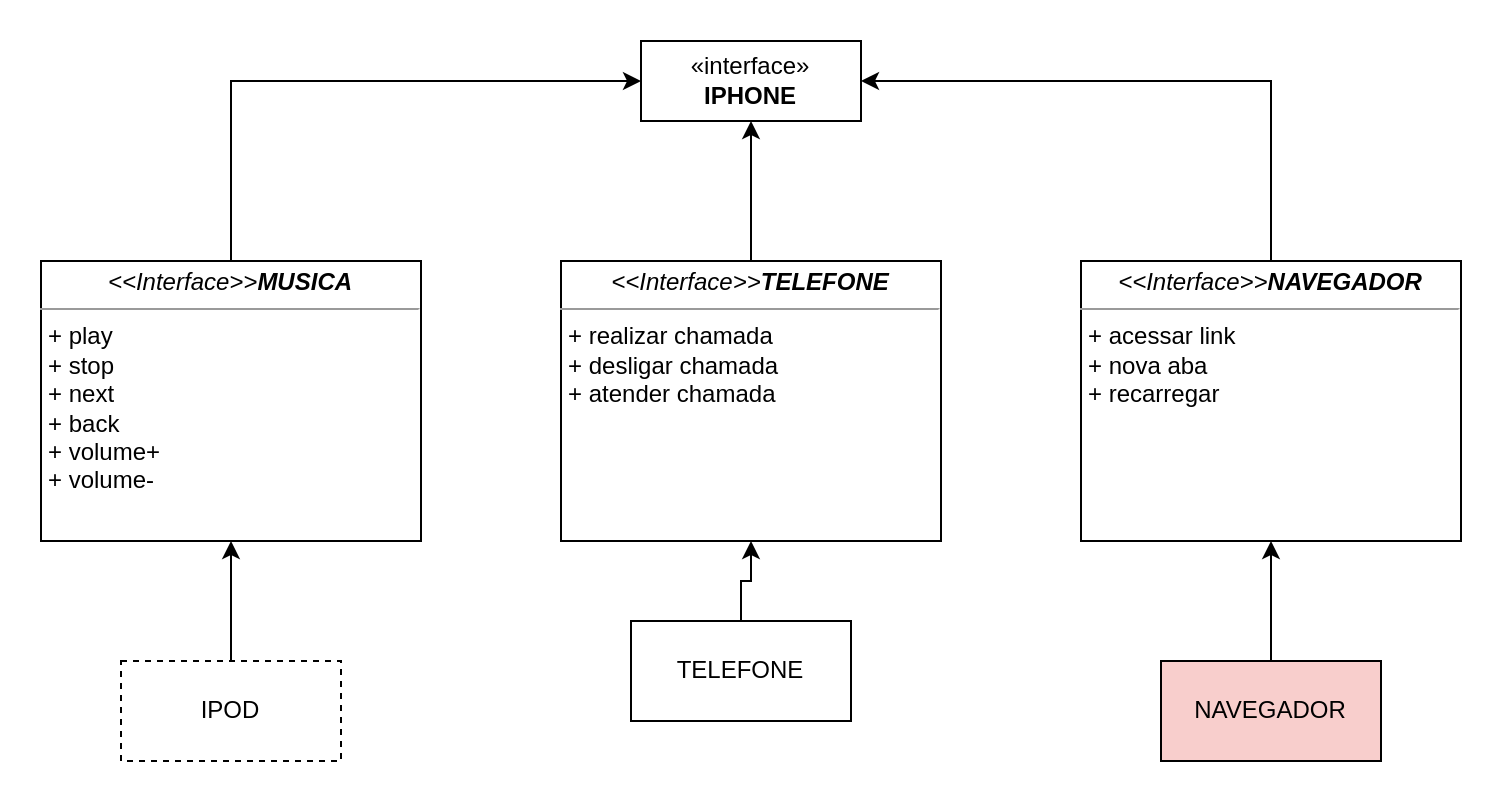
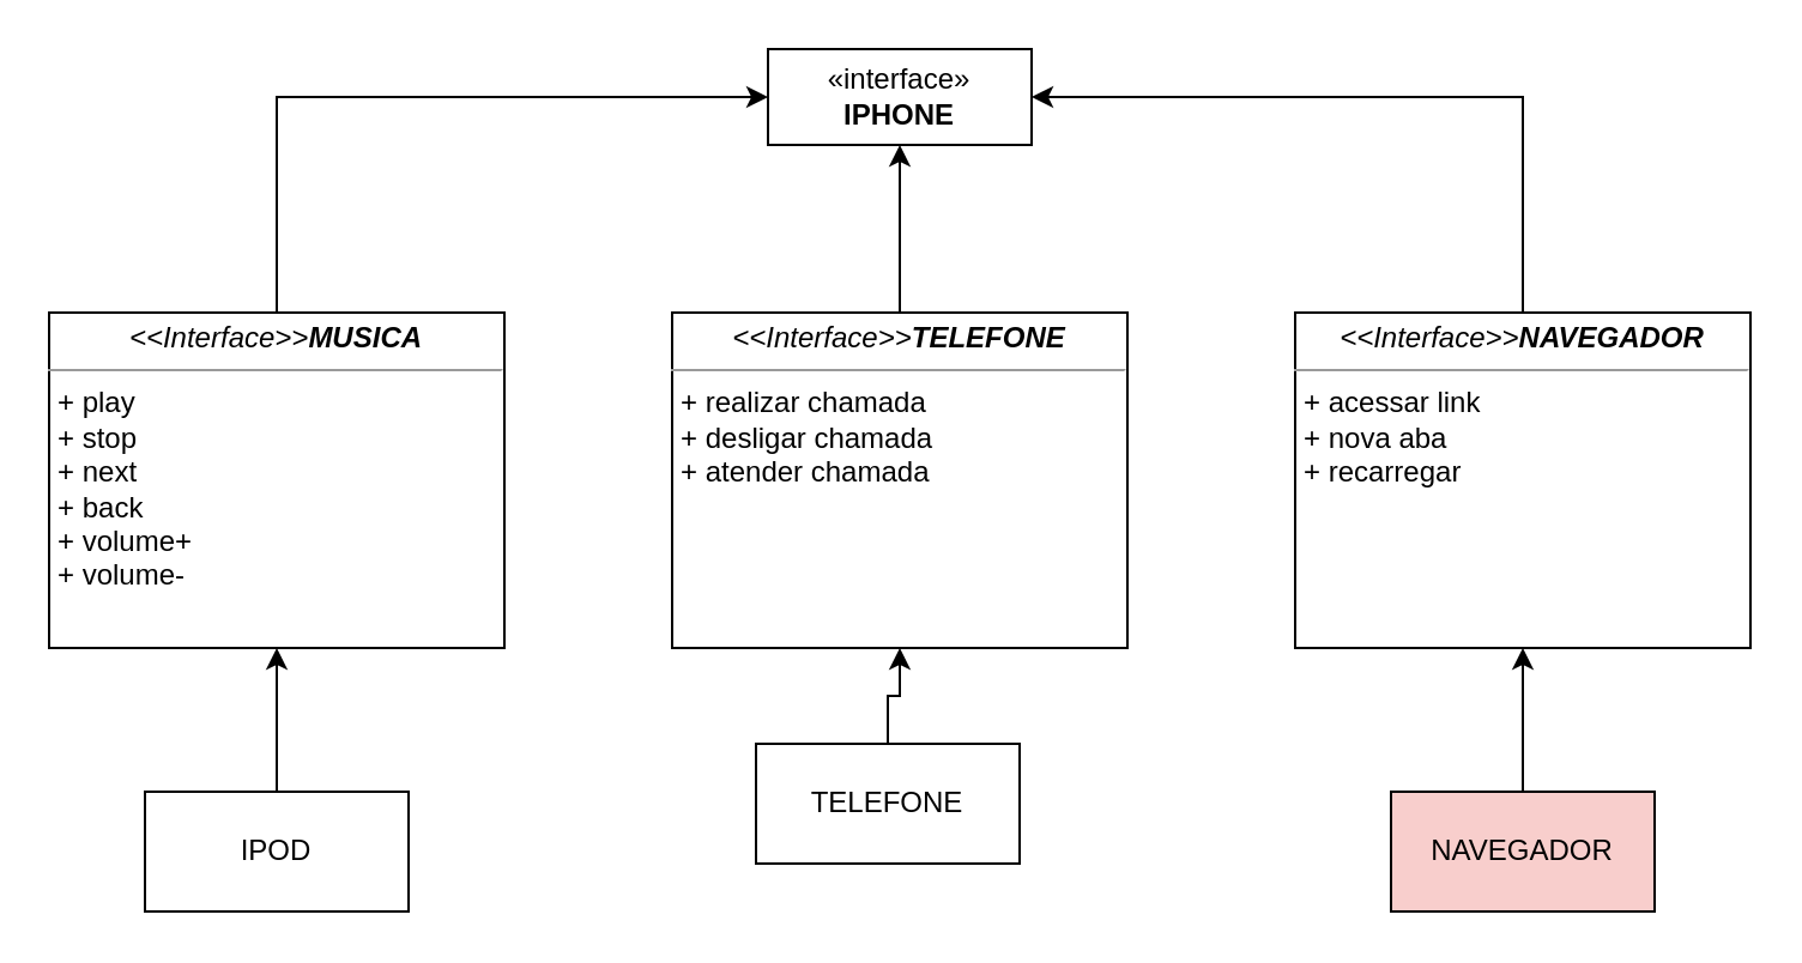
- <mxCell id="3" value="IPOD" style="html=1;whiteSpace=wrap;dashed=1;" vertex="1" parent="1"><mxGeometry x="60" y="330" width="110" height="50" as="geometry" /></mxCell>
+ <mxCell id="3" value="IPOD" style="html=1;whiteSpace=wrap;" vertex="1" parent="1"><mxGeometry x="60" y="330" width="110" height="50" as="geometry" /></mxCell>
